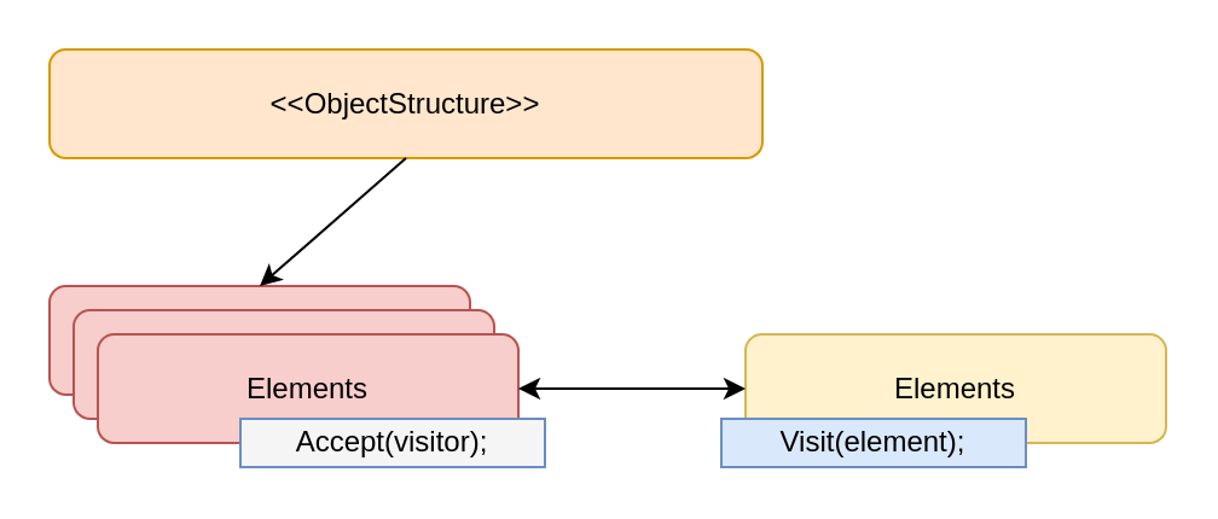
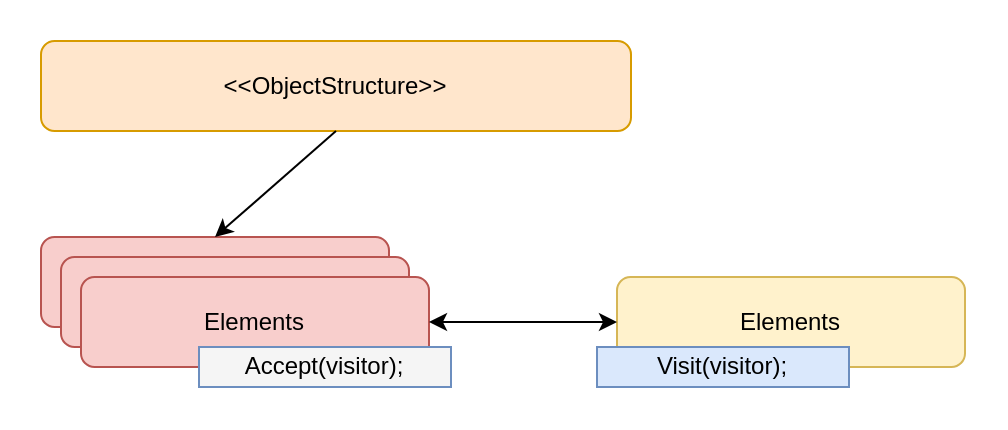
- <mxCell id="10" value="Visit(element);" style="rounded=0;whiteSpace=wrap;html=1;fillColor=#dae8fc;strokeColor=#6c8ebf;" vertex="1" parent="1"><mxGeometry x="298" y="173" width="126" height="20" as="geometry" /></mxCell>
+ <mxCell id="10" value="Visit(visitor);" style="rounded=0;whiteSpace=wrap;html=1;fillColor=#dae8fc;strokeColor=#6c8ebf;" vertex="1" parent="1"><mxGeometry x="298" y="173" width="126" height="20" as="geometry" /></mxCell>
